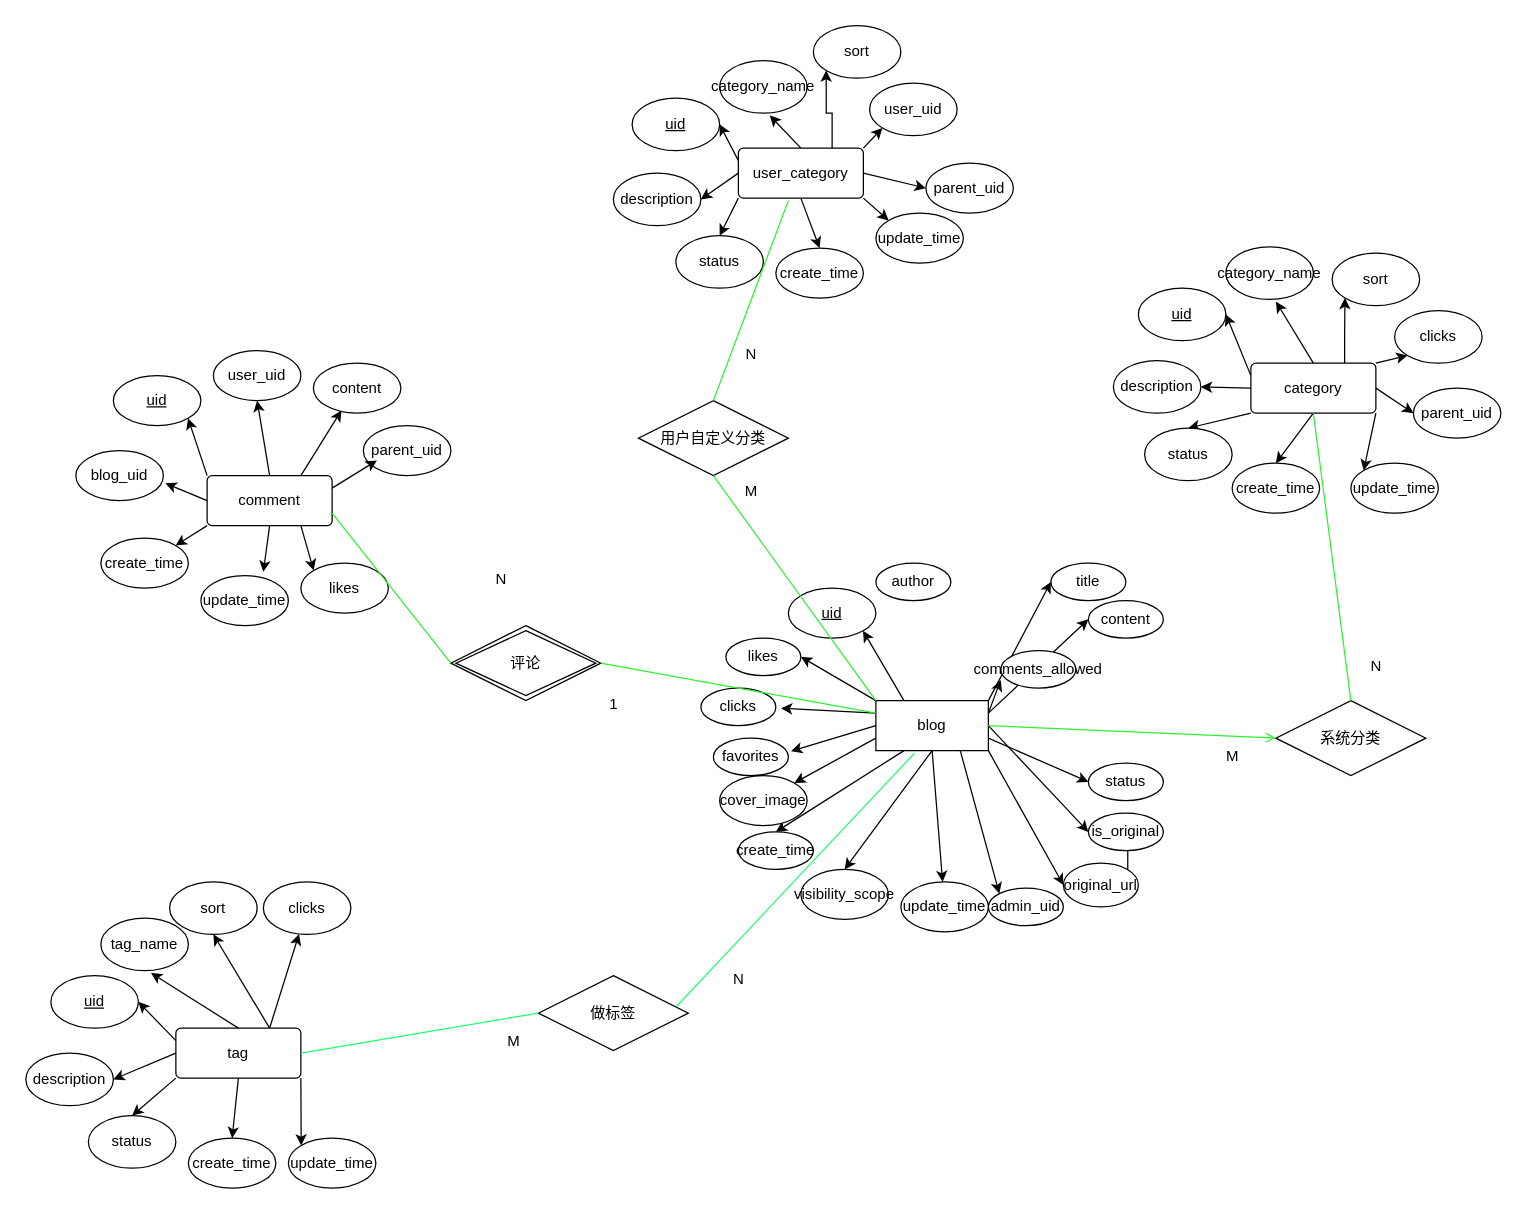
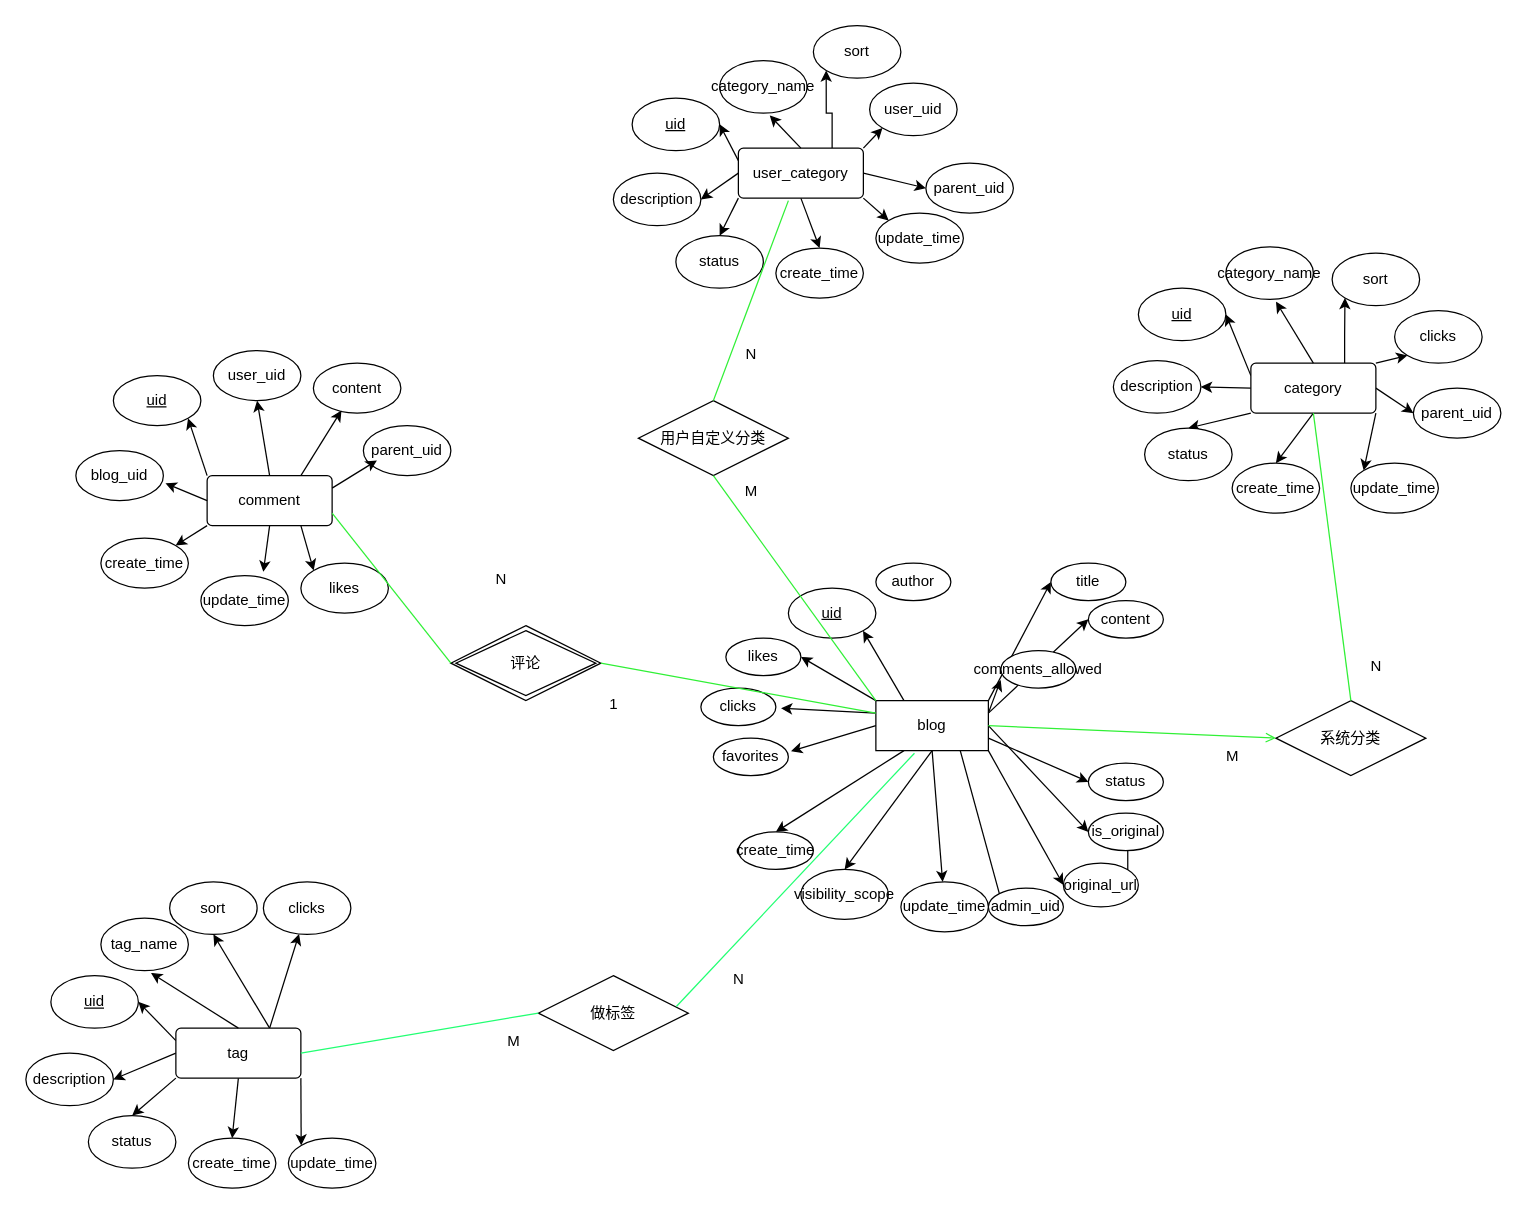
- <mxCell id="4" style="rounded=0;orthogonalLoop=1;jettySize=auto;html=1;exitX=0;exitY=0.75;exitDx=0;exitDy=0;entryX=1;entryY=0;entryDx=0;entryDy=0;" parent="1" source="14" target="22" edge="1"><mxGeometry relative="1" as="geometry" /></mxCell>
- <mxCell id="22" value="cover_image" style="ellipse;whiteSpace=wrap;html=1;align=center;" parent="1" vertex="1"><mxGeometry x="575" y="620" width="70" height="40" as="geometry" /></mxCell>
- <mxCell id="7" style="rounded=0;orthogonalLoop=1;jettySize=auto;html=1;exitX=0.75;exitY=1;exitDx=0;exitDy=0;entryX=0;entryY=0;entryDx=0;entryDy=0;" parent="1" source="14" target="26" edge="1"><mxGeometry relative="1" as="geometry" /></mxCell>
+ <mxCell id="7" style="rounded=0;orthogonalLoop=1;jettySize=auto;html=1;exitX=0.75;exitY=1;exitDx=0;exitDy=0;entryX=0;entryY=0;entryDx=0;entryDy=0;endArrow=none;" parent="1" source="14" target="26" edge="1"><mxGeometry relative="1" as="geometry" /></mxCell>
